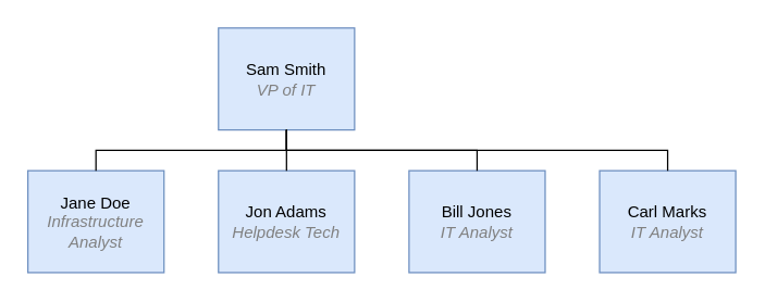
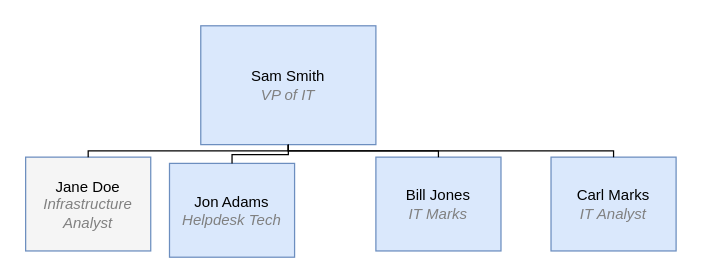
- <mxCell id="2" value="Sam Smith&lt;br&gt;&lt;i style=&quot;color: gray&quot;&gt;VP of IT&lt;/i&gt;&lt;br&gt;" style="html=1;rounded=0;fillColor=#dae8fc;strokeColor=#6c8ebf;whiteSpace=wrap;fontFamily=Helvetica;fontSize=12;" vertex="1" parent="1"><mxGeometry x="160" y="20" width="100" height="75" as="geometry" /></mxCell>
+ <mxCell id="2" value="Sam Smith&lt;br&gt;&lt;i style=&quot;color: gray&quot;&gt;VP of IT&lt;/i&gt;&lt;br&gt;" style="html=1;rounded=0;fillColor=#dae8fc;strokeColor=#6c8ebf;whiteSpace=wrap;fontFamily=Helvetica;fontSize=12;" vertex="1" parent="1"><mxGeometry x="160" y="20" width="140" height="95" as="geometry" /></mxCell>
- <mxCell id="3" value="Jane Doe&lt;br&gt;&lt;i style=&quot;color: gray&quot;&gt;Infrastructure Analyst&lt;/i&gt;&lt;br&gt;" style="html=1;rounded=0;fillColor=#dae8fc;strokeColor=#6c8ebf;whiteSpace=wrap;fontFamily=Helvetica;fontSize=12;" vertex="1" parent="1"><mxGeometry x="20" y="125" width="100" height="75" as="geometry" /></mxCell>
+ <mxCell id="3" value="Jane Doe&lt;br&gt;&lt;i style=&quot;color: gray&quot;&gt;Infrastructure Analyst&lt;/i&gt;&lt;br&gt;" style="html=1;rounded=0;fillColor=#f5f5f5;strokeColor=#6c8ebf;whiteSpace=wrap;fontFamily=Helvetica;fontSize=12;" vertex="1" parent="1"><mxGeometry x="20" y="125" width="100" height="75" as="geometry" /></mxCell>
- <mxCell id="4" value="Jon Adams&lt;br&gt;&lt;i style=&quot;color: gray&quot;&gt;Helpdesk Tech&lt;/i&gt;&lt;br&gt;" style="html=1;rounded=0;fillColor=#dae8fc;strokeColor=#6c8ebf;whiteSpace=wrap;fontFamily=Helvetica;fontSize=12;" vertex="1" parent="1"><mxGeometry x="160" y="125" width="100" height="75" as="geometry" /></mxCell>
+ <mxCell id="4" value="Jon Adams&lt;br&gt;&lt;i style=&quot;color: gray&quot;&gt;Helpdesk Tech&lt;/i&gt;&lt;br&gt;" style="html=1;rounded=0;fillColor=#dae8fc;strokeColor=#6c8ebf;whiteSpace=wrap;fontFamily=Helvetica;fontSize=12;" vertex="1" parent="1"><mxGeometry x="135" y="130" width="100" height="75" as="geometry" /></mxCell>
- <mxCell id="5" value="Bill Jones&lt;br&gt;&lt;i style=&quot;color: gray&quot;&gt;IT Analyst&lt;/i&gt;&lt;br&gt;" style="html=1;rounded=0;fillColor=#dae8fc;strokeColor=#6c8ebf;whiteSpace=wrap;fontFamily=Helvetica;fontSize=12;" vertex="1" parent="1"><mxGeometry x="300" y="125" width="100" height="75" as="geometry" /></mxCell>
+ <mxCell id="5" value="Bill Jones&lt;br&gt;&lt;i style=&quot;color: gray&quot;&gt;IT Marks&lt;/i&gt;&lt;br&gt;" style="html=1;rounded=0;fillColor=#dae8fc;strokeColor=#6c8ebf;whiteSpace=wrap;fontFamily=Helvetica;fontSize=12;" vertex="1" parent="1"><mxGeometry x="300" y="125" width="100" height="75" as="geometry" /></mxCell>
